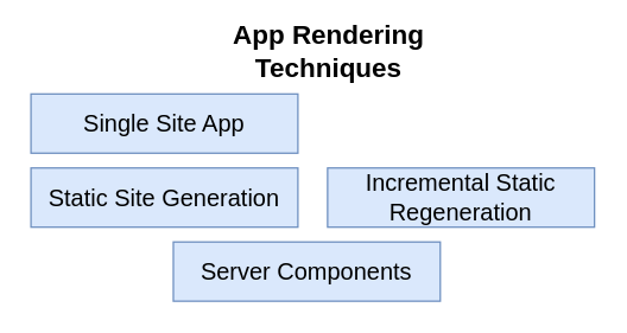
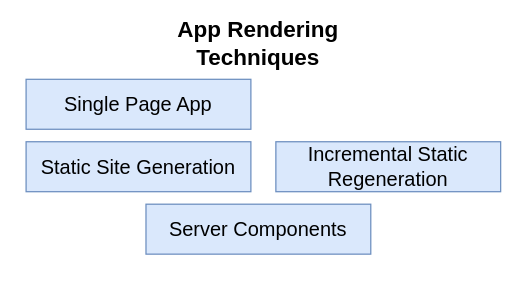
- <mxCell id="6" value="App Rendering Techniques" style="text;html=1;strokeColor=none;fillColor=none;align=center;verticalAlign=middle;whiteSpace=wrap;rounded=0;shadow=0;fontSize=18;fontStyle=1" vertex="1" parent="1"><mxGeometry x="146" y="20" width="150" height="30" as="geometry" /></mxCell>
+ <mxCell id="6" value="App Rendering Techniques" style="text;html=1;strokeColor=none;fillColor=none;align=center;verticalAlign=middle;whiteSpace=wrap;rounded=0;shadow=0;fontSize=18;fontStyle=1" vertex="1" parent="1"><mxGeometry x="131" y="20" width="150" height="30" as="geometry" /></mxCell>
- <mxCell id="2" value="Single Site App" style="rounded=0;whiteSpace=wrap;html=1;shadow=0;fontSize=16;align=center;fillColor=#dae8fc;strokeColor=#6c8ebf;fontStyle=0" vertex="1" parent="1"><mxGeometry x="20" y="63" width="180" height="40" as="geometry" /></mxCell>
+ <mxCell id="2" value="Single Page App" style="rounded=0;whiteSpace=wrap;html=1;shadow=0;fontSize=16;align=center;fillColor=#dae8fc;strokeColor=#6c8ebf;fontStyle=0" vertex="1" parent="1"><mxGeometry x="20" y="63" width="180" height="40" as="geometry" /></mxCell>
